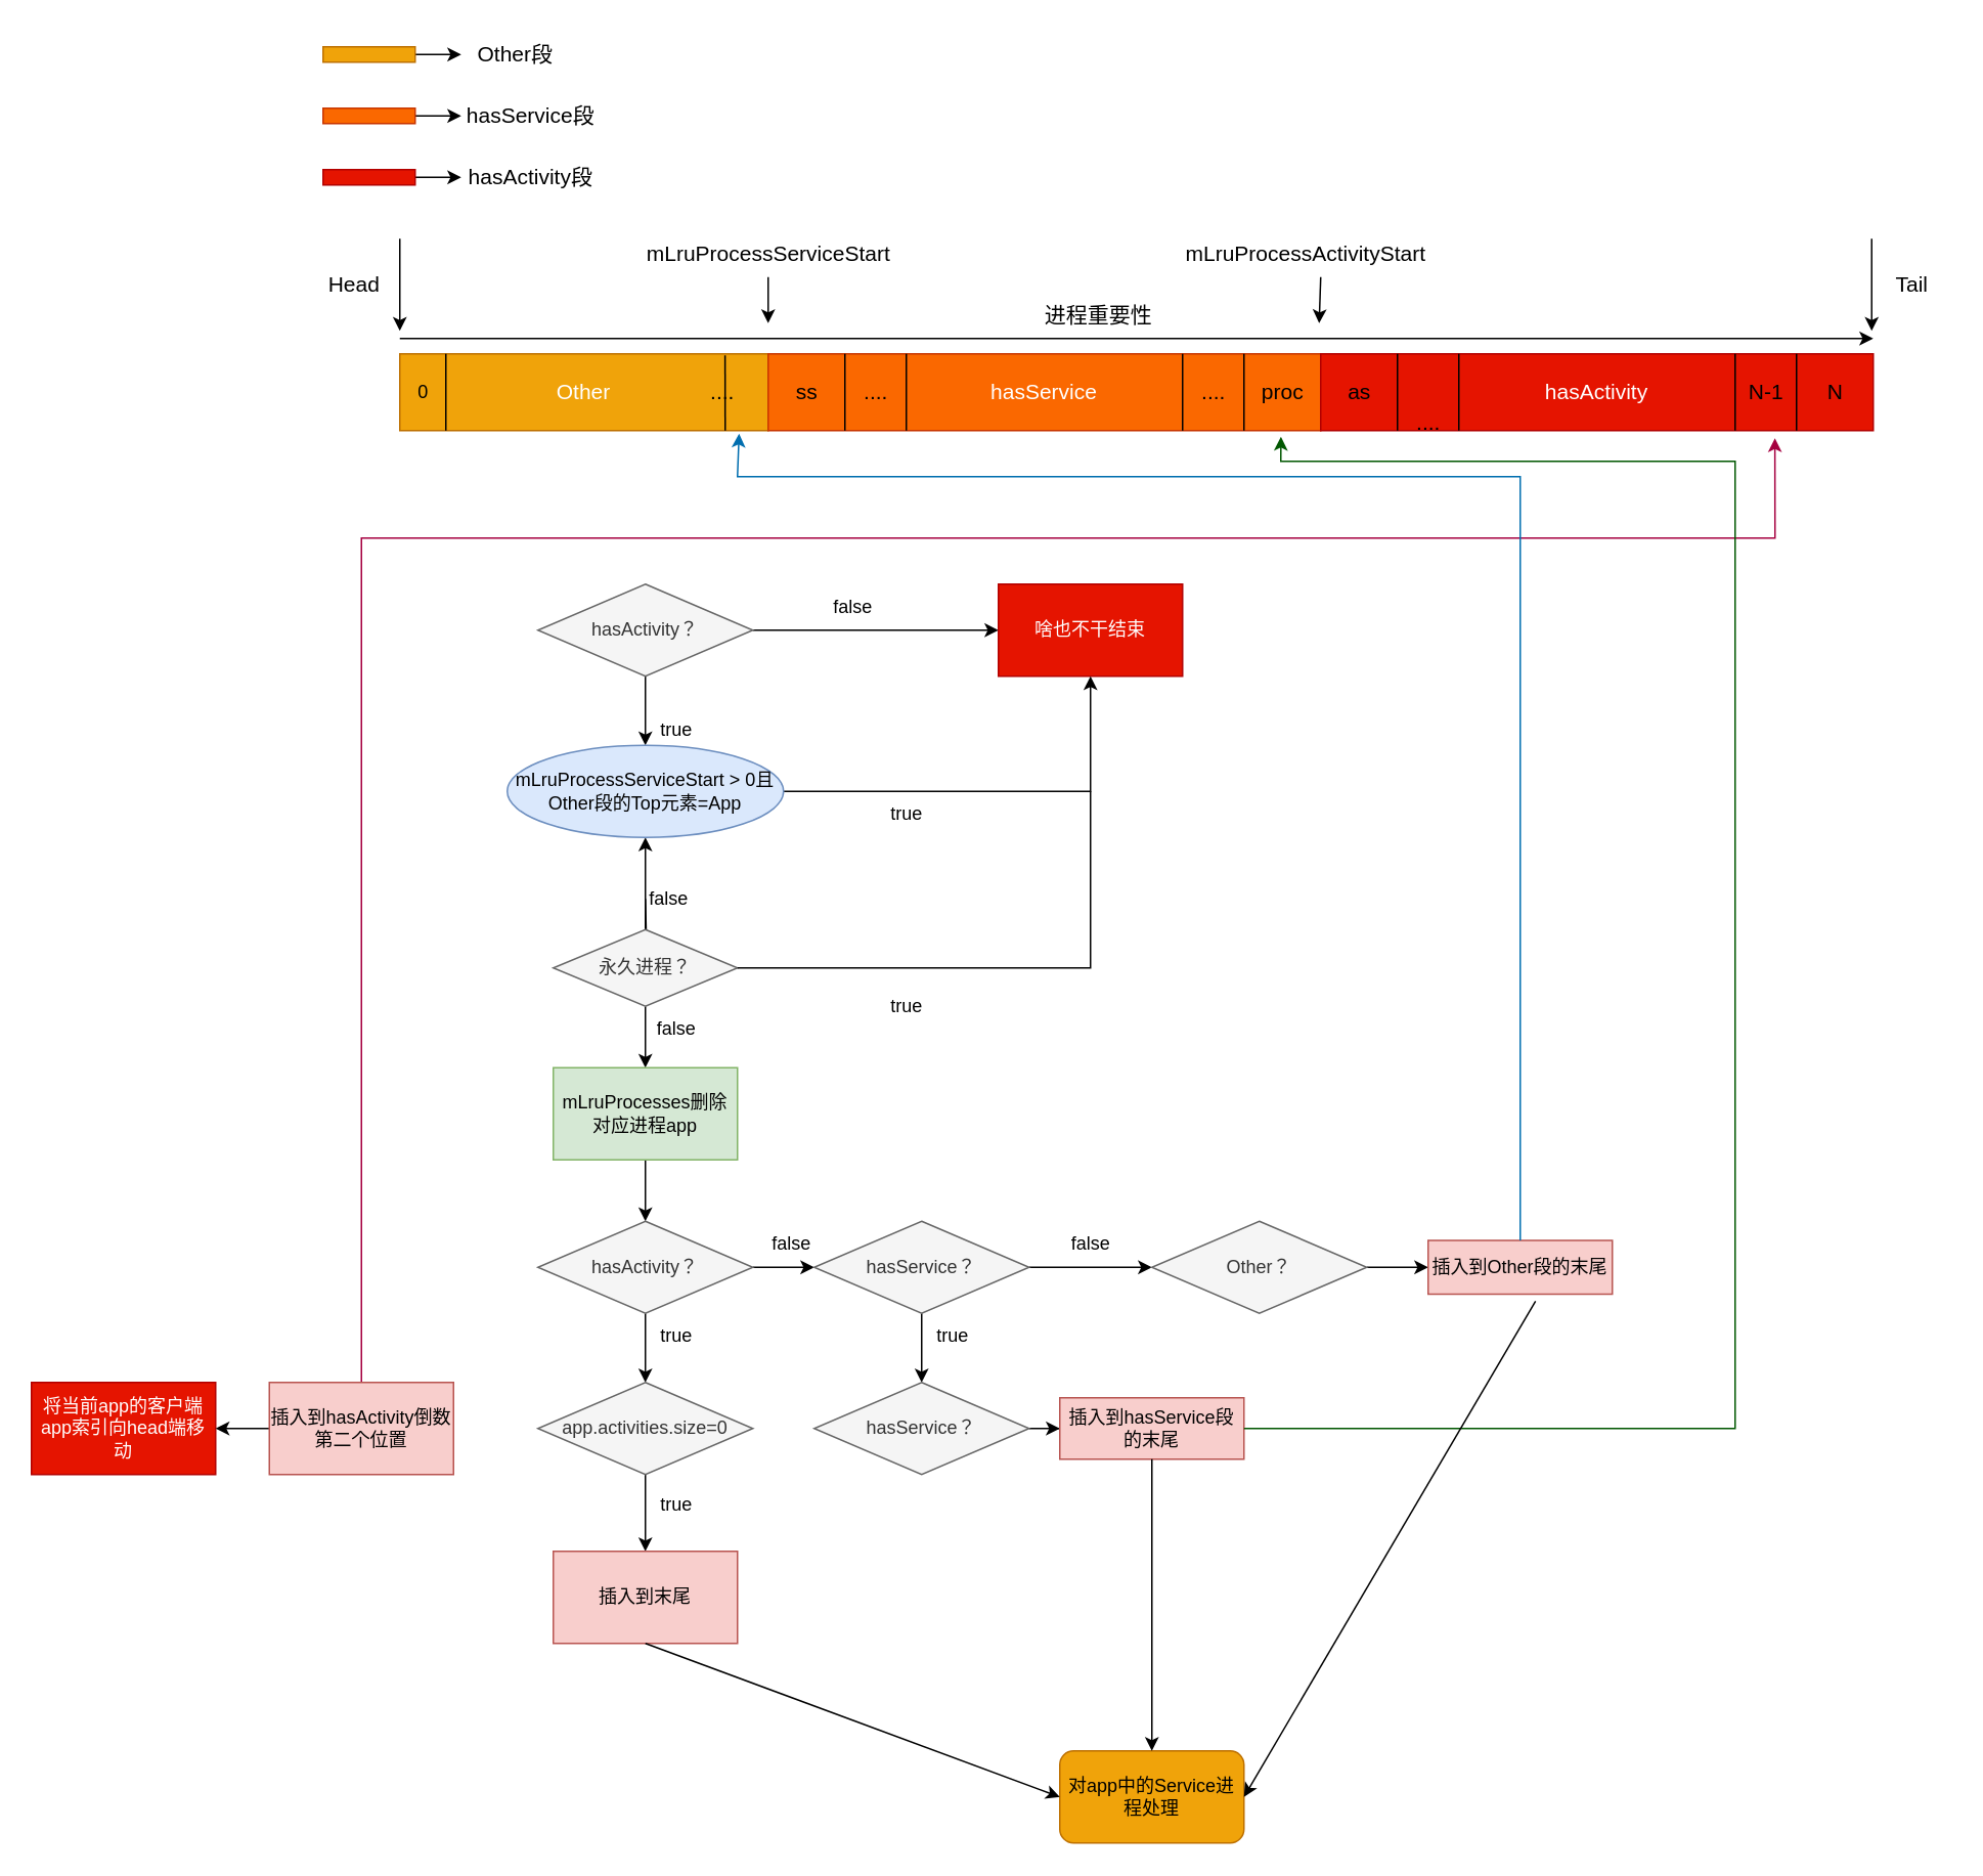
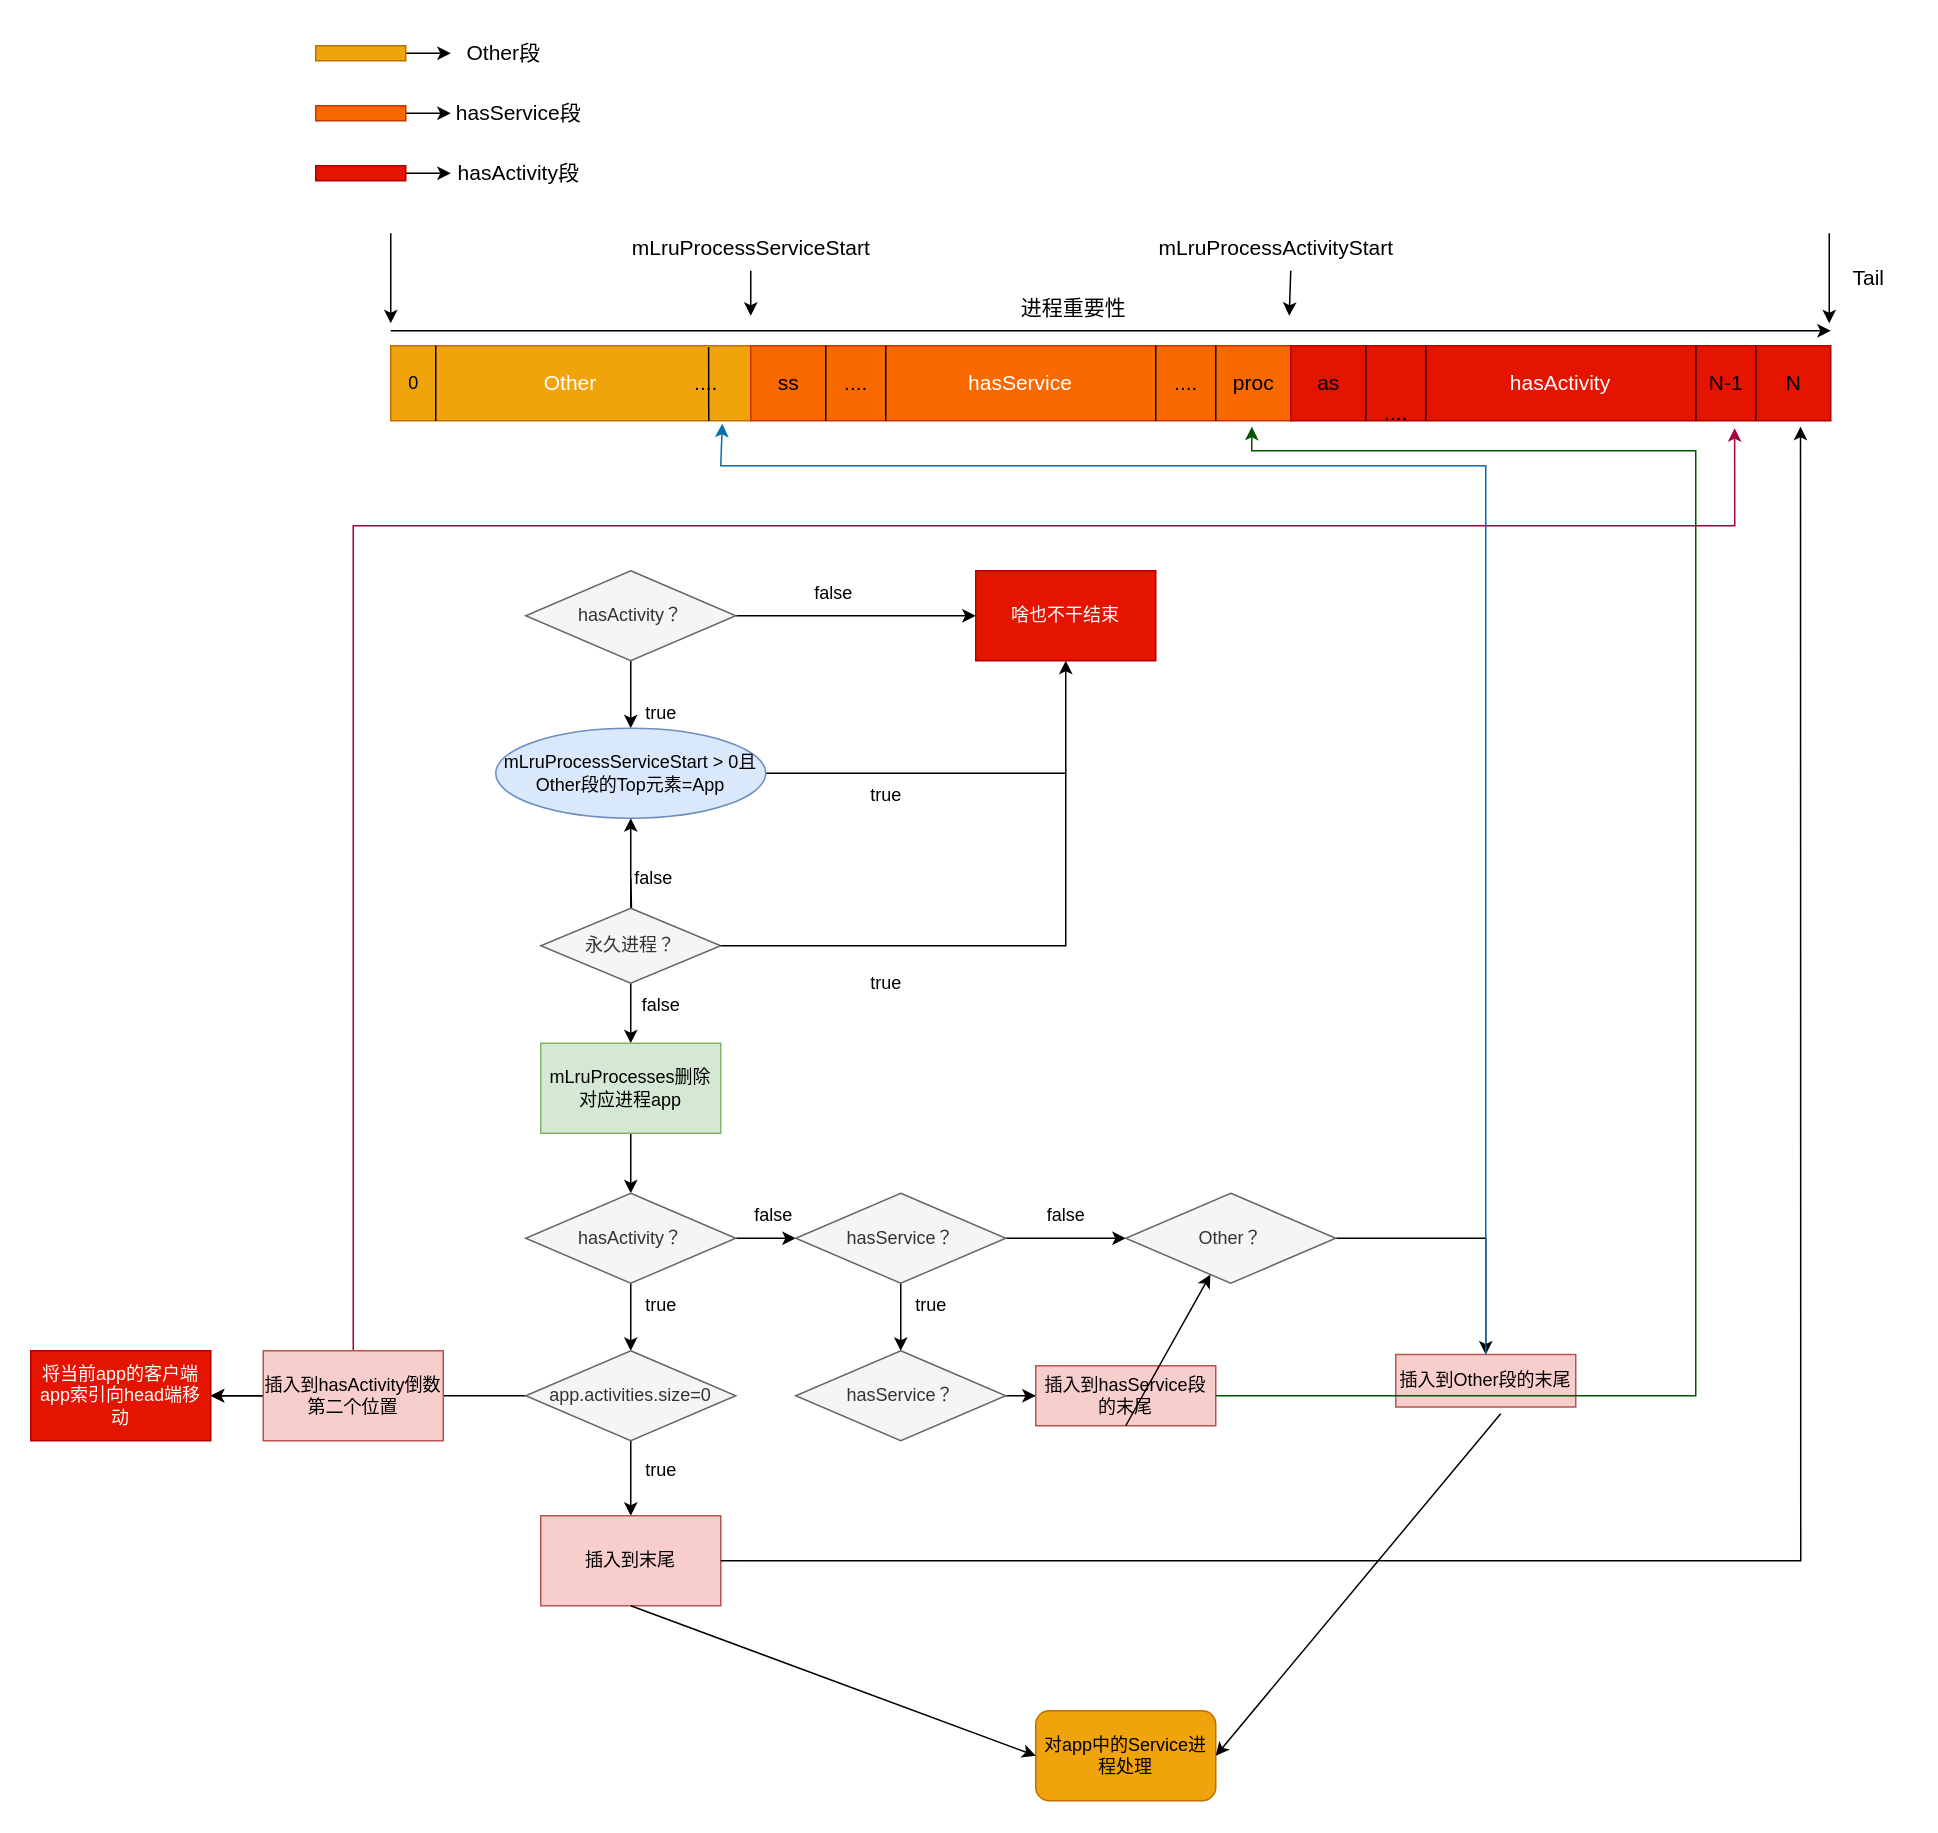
- <mxCell id="23" value="Head&lt;br&gt;" style="text;html=1;align=center;verticalAlign=middle;resizable=0;points=[];autosize=1;strokeColor=none;fillColor=none;fontSize=14;" parent="1" vertex="1"><mxGeometry x="200" y="170" width="60" height="30" as="geometry" /></mxCell>
- <mxCell id="83" value="插入到Other段的末尾" style="whiteSpace=wrap;html=1;fillColor=#f8cecc;strokeColor=#b85450;" parent="1" vertex="1"><mxGeometry x="930" y="807.5" width="120" height="35" as="geometry" /></mxCell>
+ <mxCell id="83" value="插入到Other段的末尾" style="whiteSpace=wrap;html=1;fillColor=#f8cecc;strokeColor=#b85450;" parent="1" vertex="1"><mxGeometry x="930" y="902.5" width="120" height="35" as="geometry" /></mxCell>
+ <mxCell id="68" value="" style="edgeStyle=orthogonalEdgeStyle;rounded=0;orthogonalLoop=1;jettySize=auto;html=1;" parent="1" source="69" target="77" edge="1"><mxGeometry relative="1" as="geometry" /></mxCell>
+ <mxCell id="81" value="" style="endArrow=classic;html=1;rounded=0;exitX=1;exitY=0.5;exitDx=0;exitDy=0;entryX=0.944;entryY=1.08;entryDx=0;entryDy=0;entryPerimeter=0;" parent="1" source="75" target="4" edge="1"><mxGeometry width="50" height="50" relative="1" as="geometry"><mxPoint x="440" y="830" as="sourcePoint" /><mxPoint x="1200" y="290" as="targetPoint" /><Array as="points"><mxPoint x="1200" y="1040" /></Array></mxGeometry></mxCell>
- <mxCell id="89" value="" style="endArrow=classic;html=1;rounded=0;entryX=0.5;entryY=0;entryDx=0;entryDy=0;exitX=0.5;exitY=1;exitDx=0;exitDy=0;" parent="1" source="82" target="87" edge="1"><mxGeometry width="50" height="50" relative="1" as="geometry"><mxPoint x="720" y="1080" as="sourcePoint" /><mxPoint x="770" y="1030" as="targetPoint" /></mxGeometry></mxCell>
+ <mxCell id="89" value="" style="endArrow=classic;html=1;rounded=0;exitX=0.5;exitY=1;exitDx=0;exitDy=0;" parent="1" source="82" target="66" edge="1"><mxGeometry width="50" height="50" relative="1" as="geometry"><mxPoint x="720" y="1080" as="sourcePoint" /><mxPoint x="770" y="1030" as="targetPoint" /></mxGeometry></mxCell>
